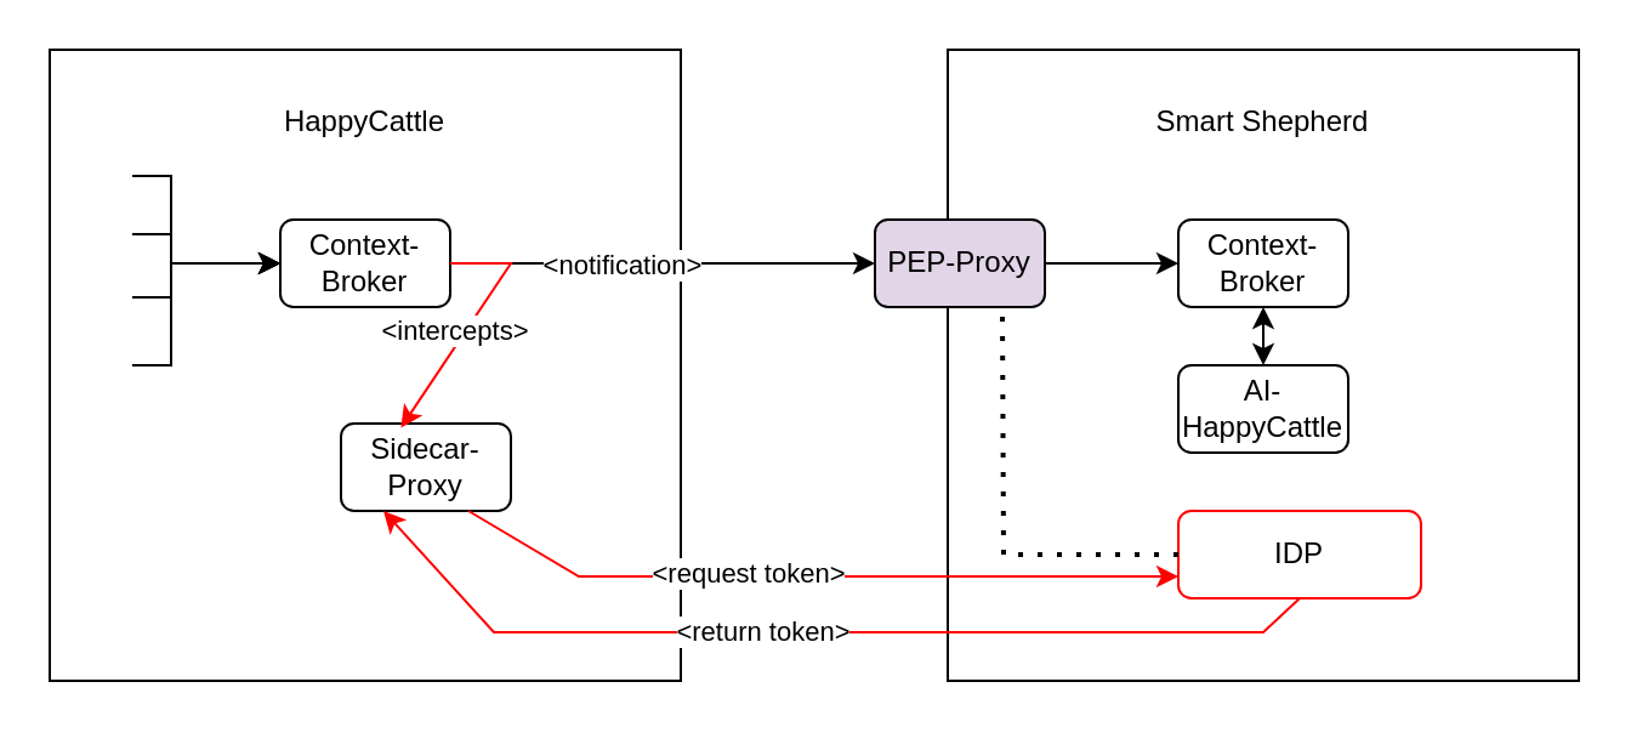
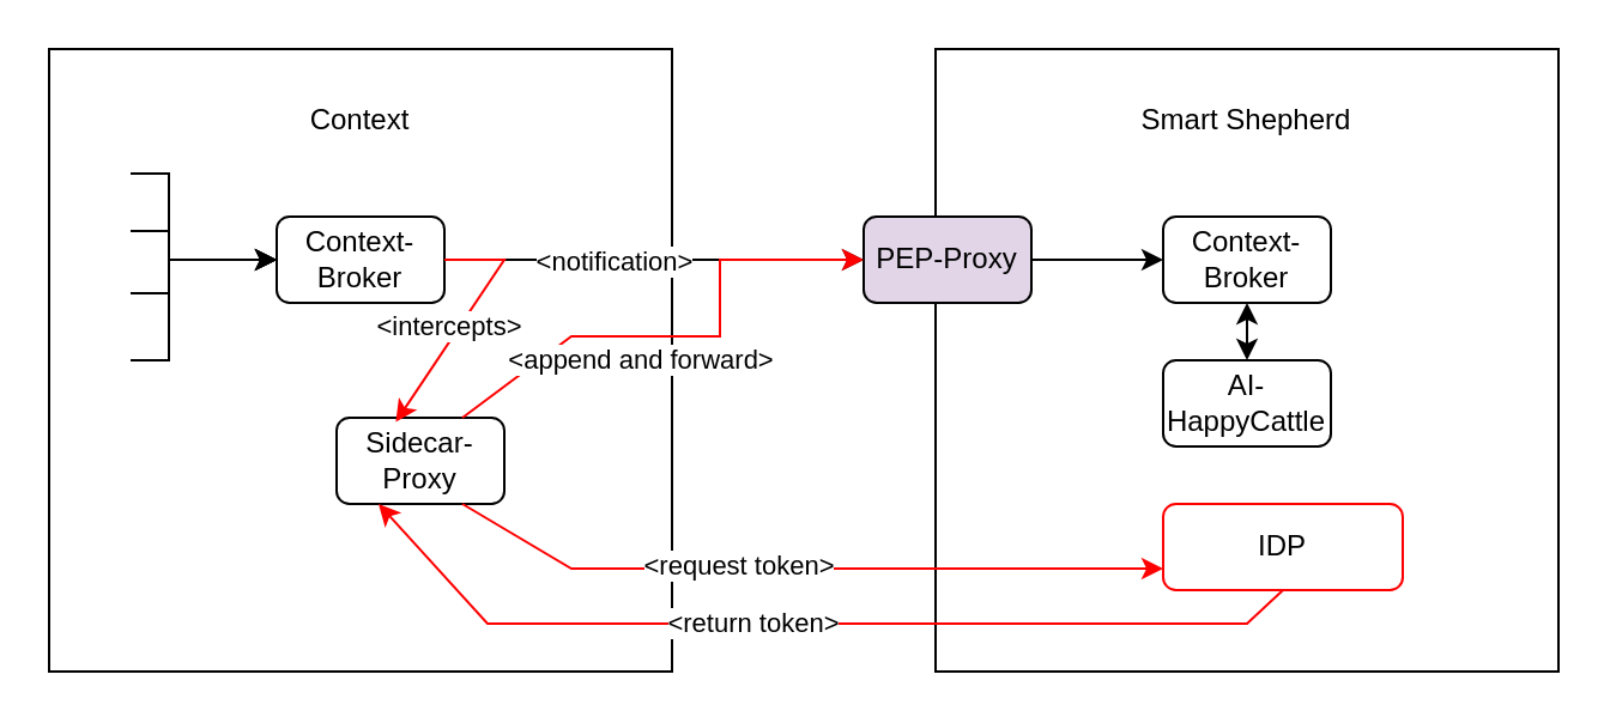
+ <mxCell id="29" value="&amp;lt;append and forward&amp;gt;" style="endArrow=classic;html=1;rounded=0;strokeColor=#FF0000;exitX=0.75;exitY=0;exitDx=0;exitDy=0;entryX=0;entryY=0.5;entryDx=0;entryDy=0;" edge="1" parent="1" source="23" target="16"><mxGeometry x="-0.183" y="-10" width="50" height="50" relative="1" as="geometry"><mxPoint x="310" y="180" as="sourcePoint" /><mxPoint x="360" y="110" as="targetPoint" /><Array as="points"><mxPoint x="238" y="140" /><mxPoint x="300" y="140" /><mxPoint x="300" y="108" /></Array><mxPoint as="offset" /></mxGeometry></mxCell>
- <mxCell id="3" value="&lt;div&gt;HappyCattle&lt;/div&gt;&lt;div&gt;&lt;br&gt;&lt;/div&gt;&lt;div&gt;&lt;br&gt;&lt;/div&gt;&lt;div&gt;&lt;br&gt;&lt;/div&gt;&lt;div&gt;&lt;br&gt;&lt;/div&gt;&lt;div&gt;&lt;br&gt;&lt;/div&gt;&lt;div&gt;&lt;br&gt;&lt;/div&gt;&lt;div&gt;&lt;br&gt;&lt;/div&gt;&lt;div&gt;&lt;br&gt;&lt;/div&gt;&lt;div&gt;&lt;br&gt;&lt;/div&gt;&lt;div&gt;&lt;br&gt;&lt;/div&gt;&lt;div&gt;&lt;br&gt;&lt;/div&gt;&lt;div&gt;&lt;br&gt;&lt;/div&gt;&lt;div&gt;&lt;br&gt;&lt;/div&gt;&lt;div&gt;&lt;br&gt;&lt;/div&gt;" style="whiteSpace=wrap;html=1;aspect=fixed;" vertex="1" parent="1"><mxGeometry x="20" y="20" width="260" height="260" as="geometry" /></mxCell>
+ <mxCell id="3" value="&lt;div&gt;Context&lt;/div&gt;&lt;div&gt;&lt;br&gt;&lt;/div&gt;&lt;div&gt;&lt;br&gt;&lt;/div&gt;&lt;div&gt;&lt;br&gt;&lt;/div&gt;&lt;div&gt;&lt;br&gt;&lt;/div&gt;&lt;div&gt;&lt;br&gt;&lt;/div&gt;&lt;div&gt;&lt;br&gt;&lt;/div&gt;&lt;div&gt;&lt;br&gt;&lt;/div&gt;&lt;div&gt;&lt;br&gt;&lt;/div&gt;&lt;div&gt;&lt;br&gt;&lt;/div&gt;&lt;div&gt;&lt;br&gt;&lt;/div&gt;&lt;div&gt;&lt;br&gt;&lt;/div&gt;&lt;div&gt;&lt;br&gt;&lt;/div&gt;&lt;div&gt;&lt;br&gt;&lt;/div&gt;&lt;div&gt;&lt;br&gt;&lt;/div&gt;" style="whiteSpace=wrap;html=1;aspect=fixed;" vertex="1" parent="1"><mxGeometry x="20" y="20" width="260" height="260" as="geometry" /></mxCell>
- <mxCell id="22" value="" style="endArrow=none;dashed=1;html=1;dashPattern=1 3;strokeWidth=2;rounded=0;entryX=0.75;entryY=1;entryDx=0;entryDy=0;exitX=0;exitY=0.5;exitDx=0;exitDy=0;" edge="1" parent="1" source="14" target="16"><mxGeometry width="50" height="50" relative="1" as="geometry"><mxPoint x="300" y="220" as="sourcePoint" /><mxPoint x="350" y="170" as="targetPoint" /><Array as="points"><mxPoint x="413" y="228" /></Array></mxGeometry></mxCell>
